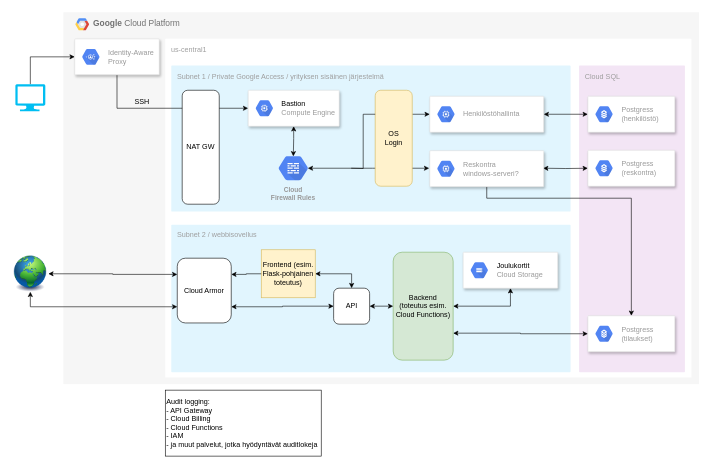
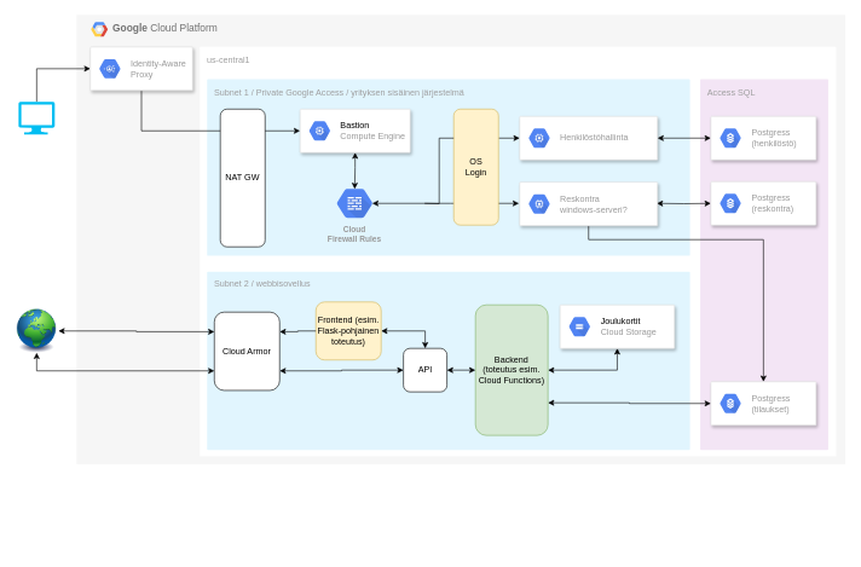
- <mxCell id="14" value="Cloud SQL" style="sketch=0;points=[[0,0,0],[0.25,0,0],[0.5,0,0],[0.75,0,0],[1,0,0],[1,0.25,0],[1,0.5,0],[1,0.75,0],[1,1,0],[0.75,1,0],[0.5,1,0],[0.25,1,0],[0,1,0],[0,0.75,0],[0,0.5,0],[0,0.25,0]];rounded=1;absoluteArcSize=1;arcSize=2;html=1;strokeColor=none;gradientColor=none;shadow=0;dashed=0;fontSize=12;fontColor=#9E9E9E;align=left;verticalAlign=top;spacing=10;spacingTop=-4;fillColor=#F3E5F5;" vertex="1" parent="2"><mxGeometry x="860" y="88.57" width="176.44" height="511.43" as="geometry" /></mxCell>
+ <mxCell id="14" value="Access SQL" style="sketch=0;points=[[0,0,0],[0.25,0,0],[0.5,0,0],[0.75,0,0],[1,0,0],[1,0.25,0],[1,0.5,0],[1,0.75,0],[1,1,0],[0.75,1,0],[0.5,1,0],[0.25,1,0],[0,1,0],[0,0.75,0],[0,0.5,0],[0,0.25,0]];rounded=1;absoluteArcSize=1;arcSize=2;html=1;strokeColor=none;gradientColor=none;shadow=0;dashed=0;fontSize=12;fontColor=#9E9E9E;align=left;verticalAlign=top;spacing=10;spacingTop=-4;fillColor=#F3E5F5;" vertex="1" parent="2"><mxGeometry x="860" y="88.57" width="176.44" height="511.43" as="geometry" /></mxCell>
- <mxCell id="13" value="SSH" style="text;html=1;resizable=0;autosize=1;align=center;verticalAlign=middle;points=[];fillColor=none;strokeColor=none;rounded=0;" parent="2" vertex="1"><mxGeometry x="111.011" y="140" width="40" height="20" as="geometry" /></mxCell>
- <mxCell id="28" value="Frontend (esim. Flask-pohjainen toteutus)" style="whiteSpace=wrap;html=1;fillColor=#fff2cc;strokeColor=#d6b656;rounded=0;" vertex="1" parent="2"><mxGeometry x="330" y="396" width="90" height="80" as="geometry" /></mxCell>
+ <mxCell id="28" value="Frontend (esim. Flask-pohjainen toteutus)" style="rounded=1;whiteSpace=wrap;html=1;fillColor=#fff2cc;strokeColor=#d6b656;" vertex="1" parent="2"><mxGeometry x="330" y="396" width="90" height="80" as="geometry" /></mxCell>
- <mxCell id="49" value="Audit logging:&lt;br&gt;- API Gateway&lt;br&gt;- Cloud Billing&lt;br&gt;- Cloud Functions&lt;br&gt;- IAM&lt;br&gt;- ja muut palvelut, jotka hyödyntävät auditlokeja" style="rounded=0;whiteSpace=wrap;html=1;align=left;" vertex="1" parent="1"><mxGeometry x="275" y="650" width="260" height="110" as="geometry" /></mxCell>
